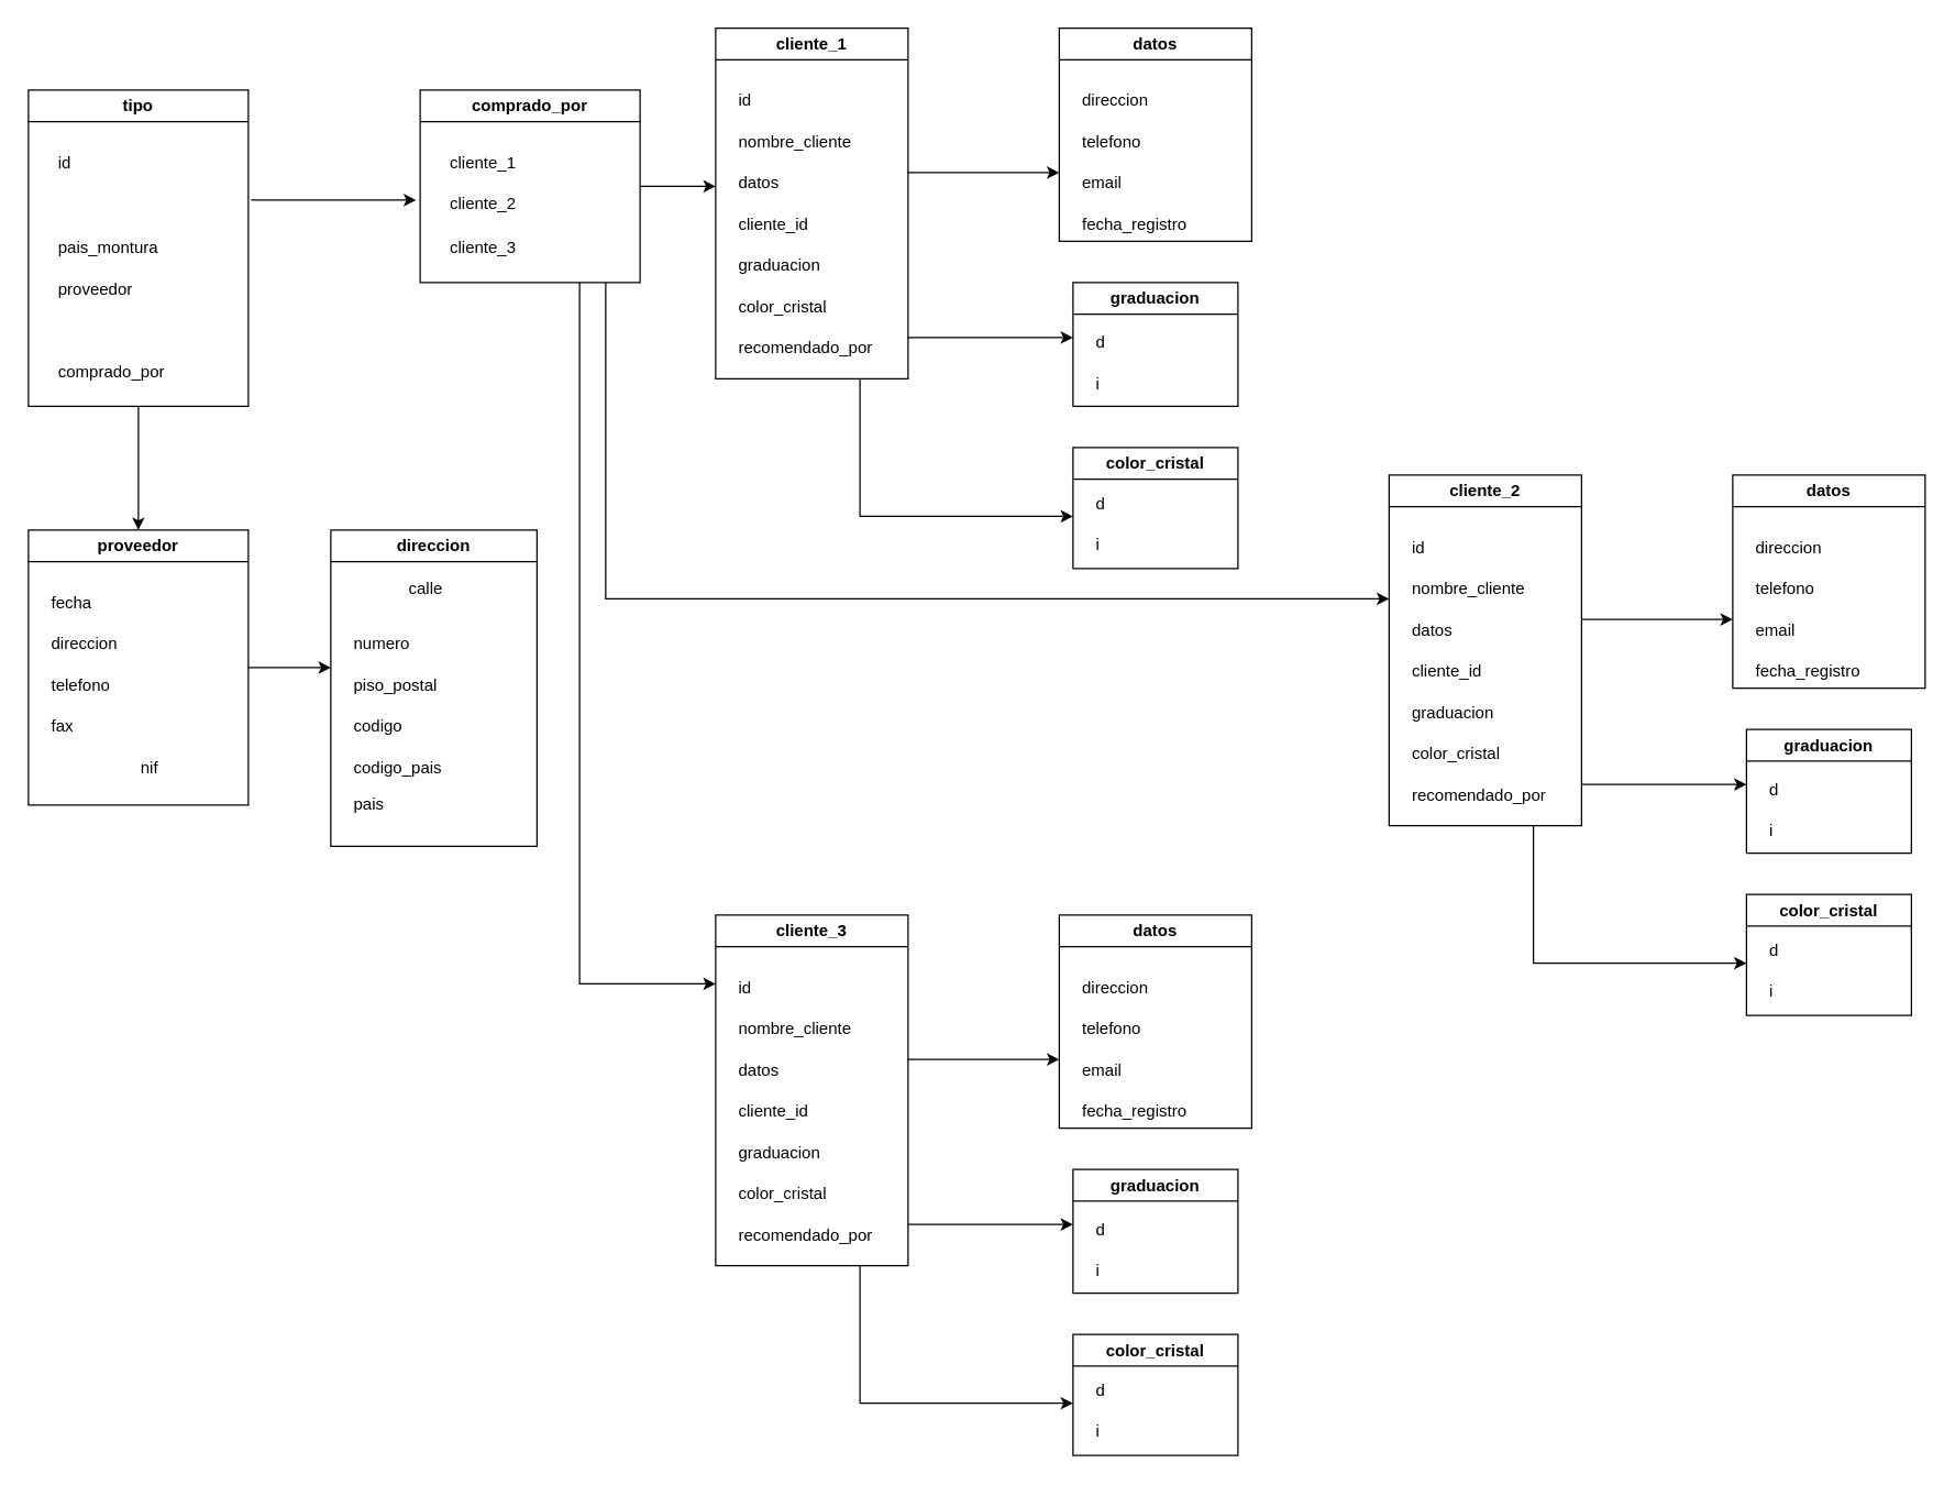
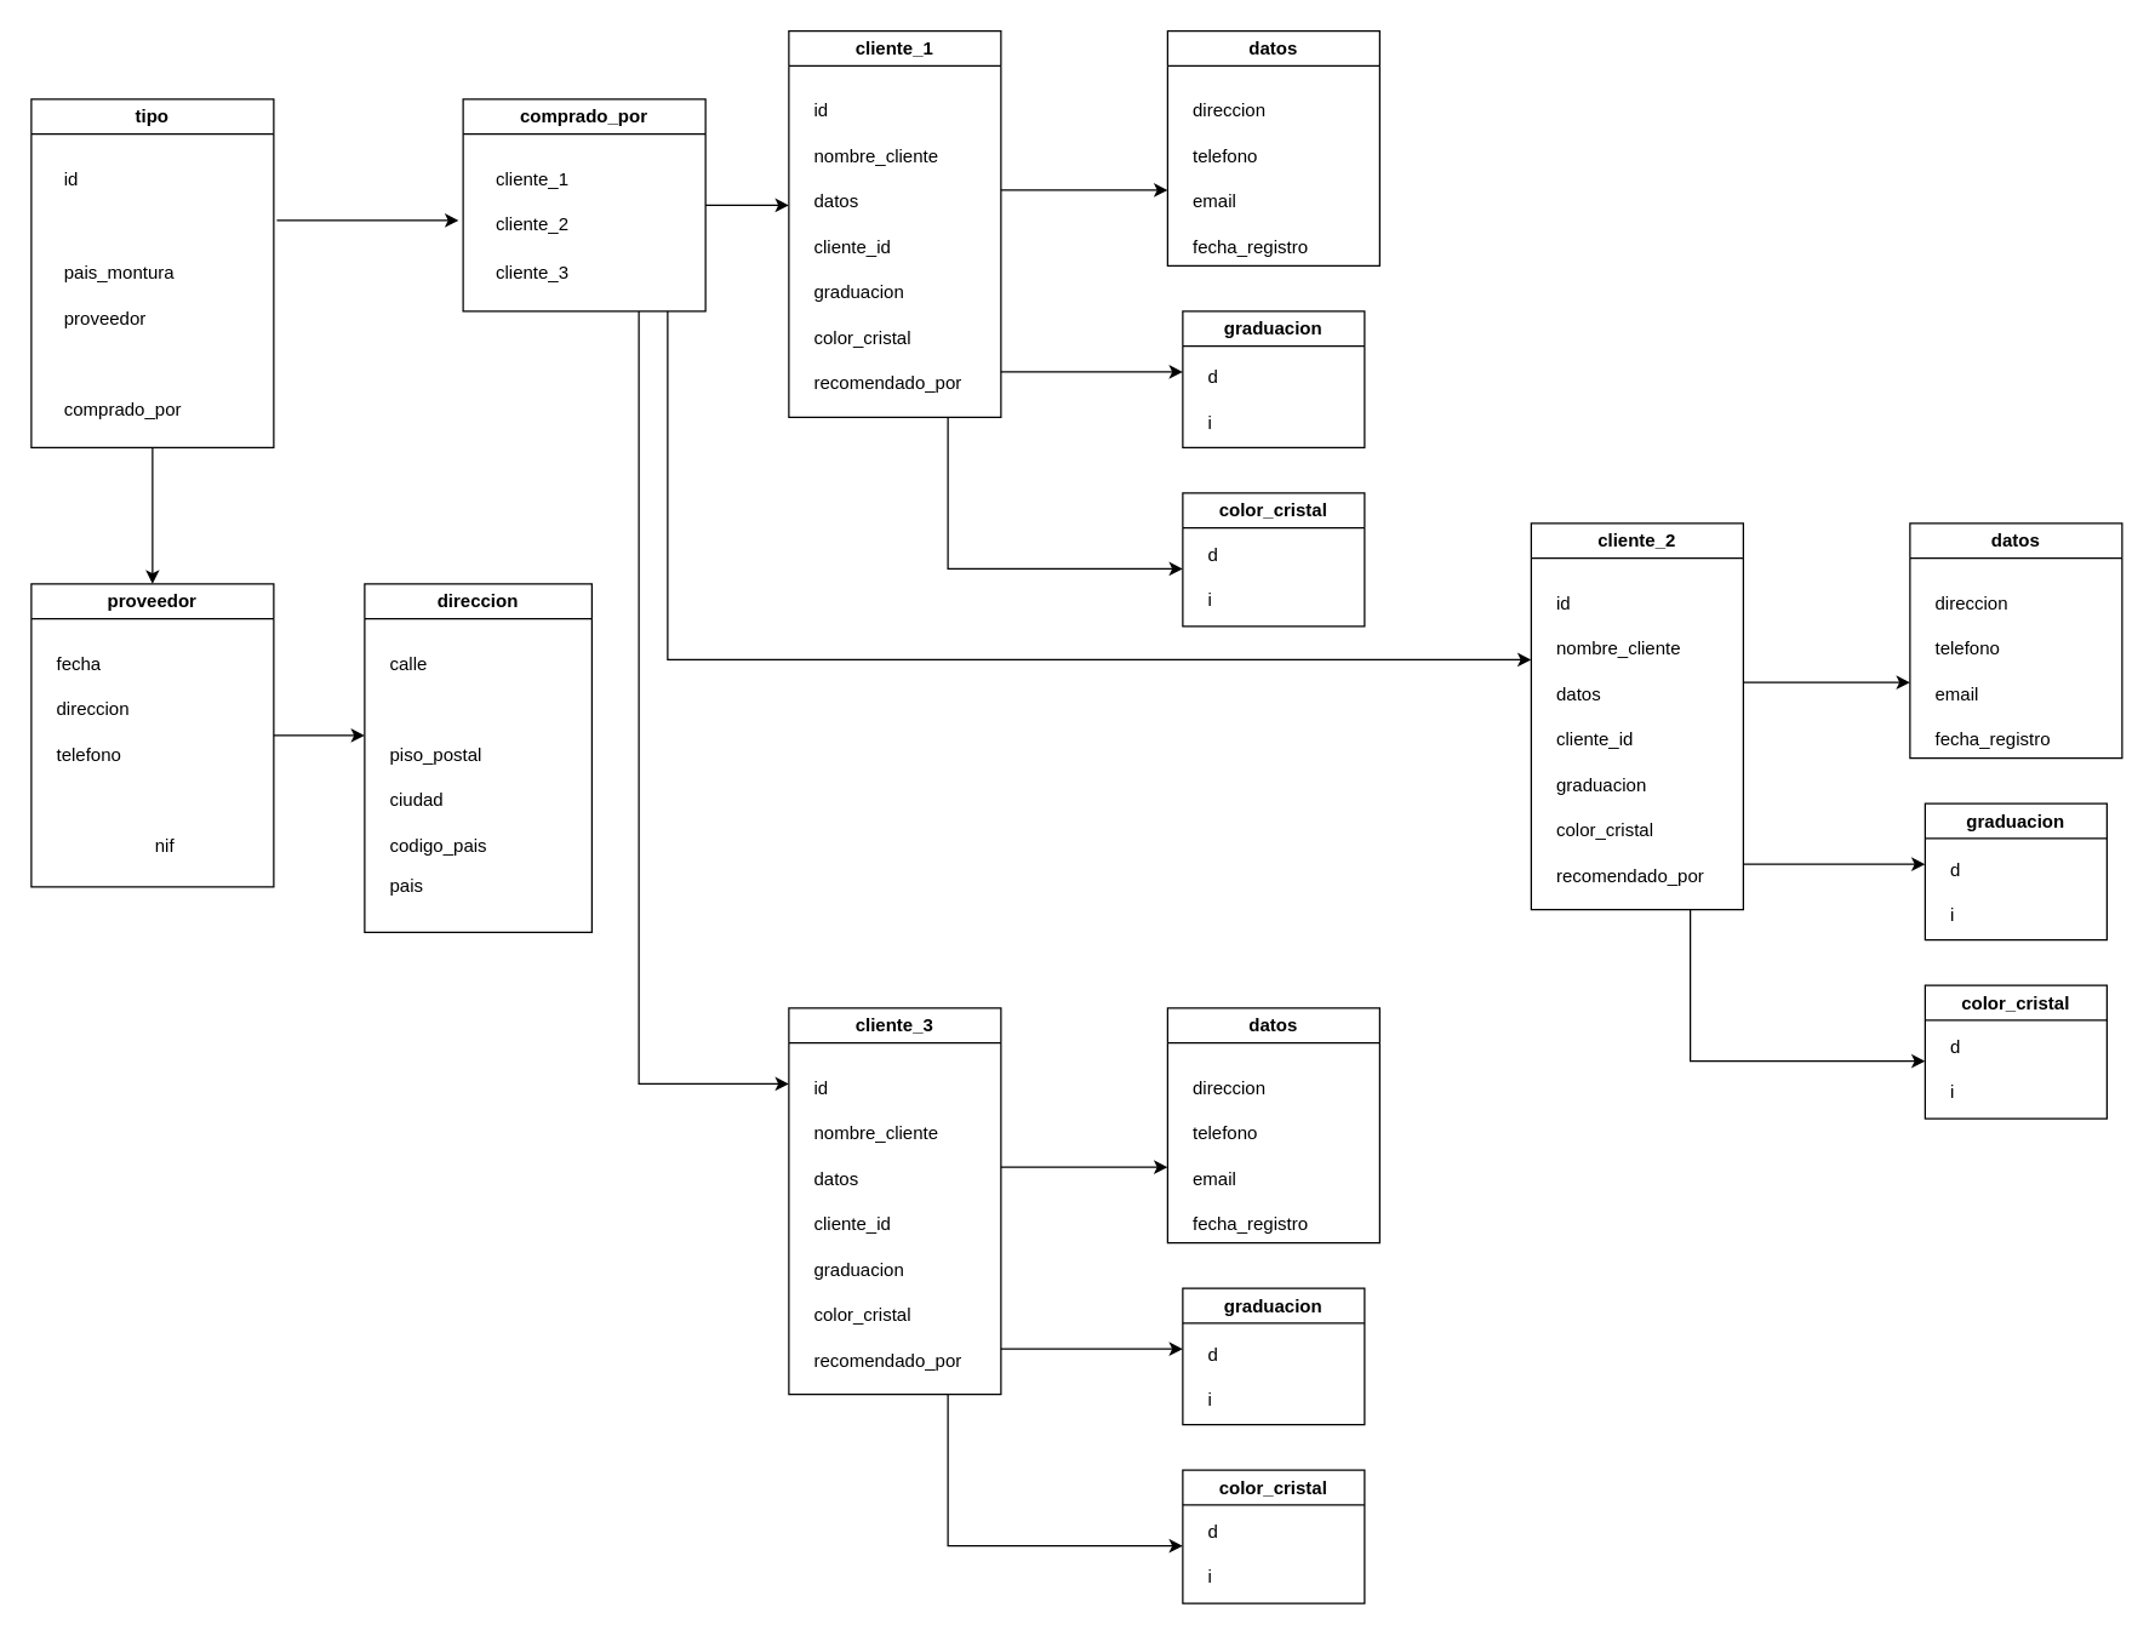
- <mxCell id="21" value="calle" style="text;html=1;align=left;verticalAlign=middle;resizable=0;points=[];autosize=1;strokeColor=none;fillColor=none;" vertex="1" parent="1"><mxGeometry x="295" y="413" width="50" height="30" as="geometry" /></mxCell>
+ <mxCell id="21" value="calle" style="text;html=1;align=left;verticalAlign=middle;resizable=0;points=[];autosize=1;strokeColor=none;fillColor=none;" vertex="1" parent="1"><mxGeometry x="255" y="423" width="50" height="30" as="geometry" /></mxCell>
- <mxCell id="16" value="numero" style="text;html=1;align=left;verticalAlign=middle;resizable=0;points=[];autosize=1;strokeColor=none;fillColor=none;" vertex="1" parent="15"><mxGeometry x="15" y="68" width="60" height="30" as="geometry" /></mxCell>
- <mxCell id="12" value="fax" style="text;html=1;align=left;verticalAlign=middle;resizable=0;points=[];autosize=1;strokeColor=none;fillColor=none;" vertex="1" parent="9"><mxGeometry x="15" y="128" width="40" height="30" as="geometry" /></mxCell>
- <mxCell id="18" value="codigo" style="text;html=1;align=left;verticalAlign=middle;resizable=0;points=[];autosize=1;strokeColor=none;fillColor=none;" vertex="1" parent="15"><mxGeometry x="15" y="128" width="60" height="30" as="geometry" /></mxCell>
+ <mxCell id="18" value="ciudad" style="text;html=1;align=left;verticalAlign=middle;resizable=0;points=[];autosize=1;strokeColor=none;fillColor=none;" vertex="1" parent="15"><mxGeometry x="15" y="128" width="60" height="30" as="geometry" /></mxCell>
